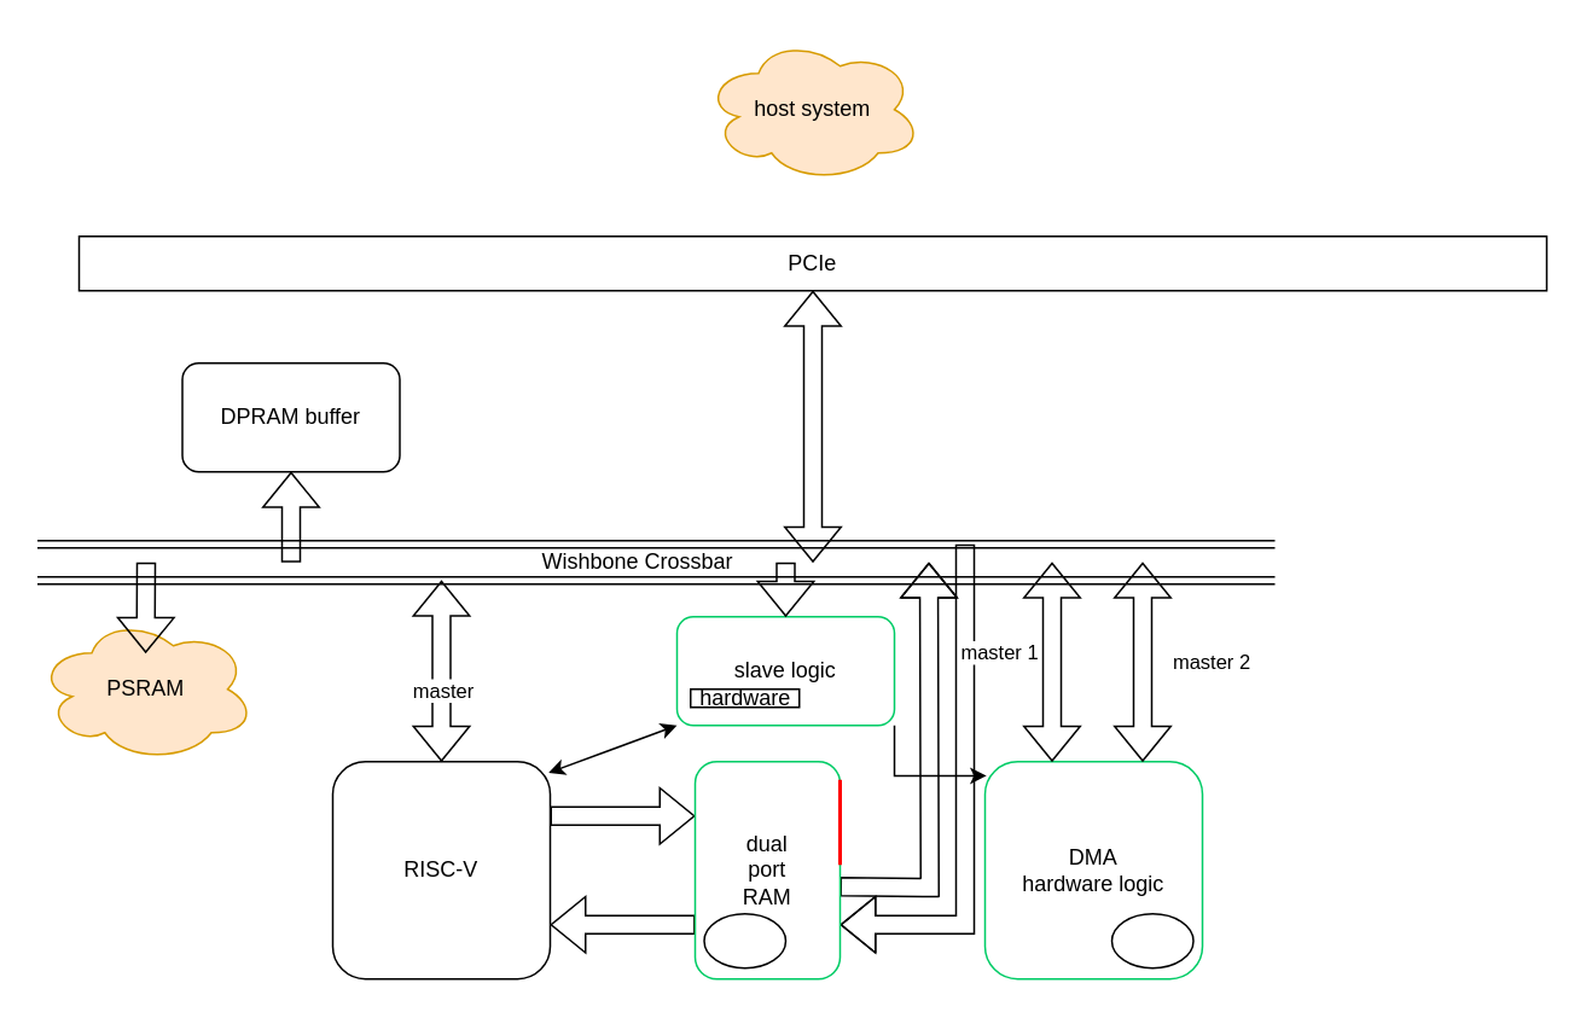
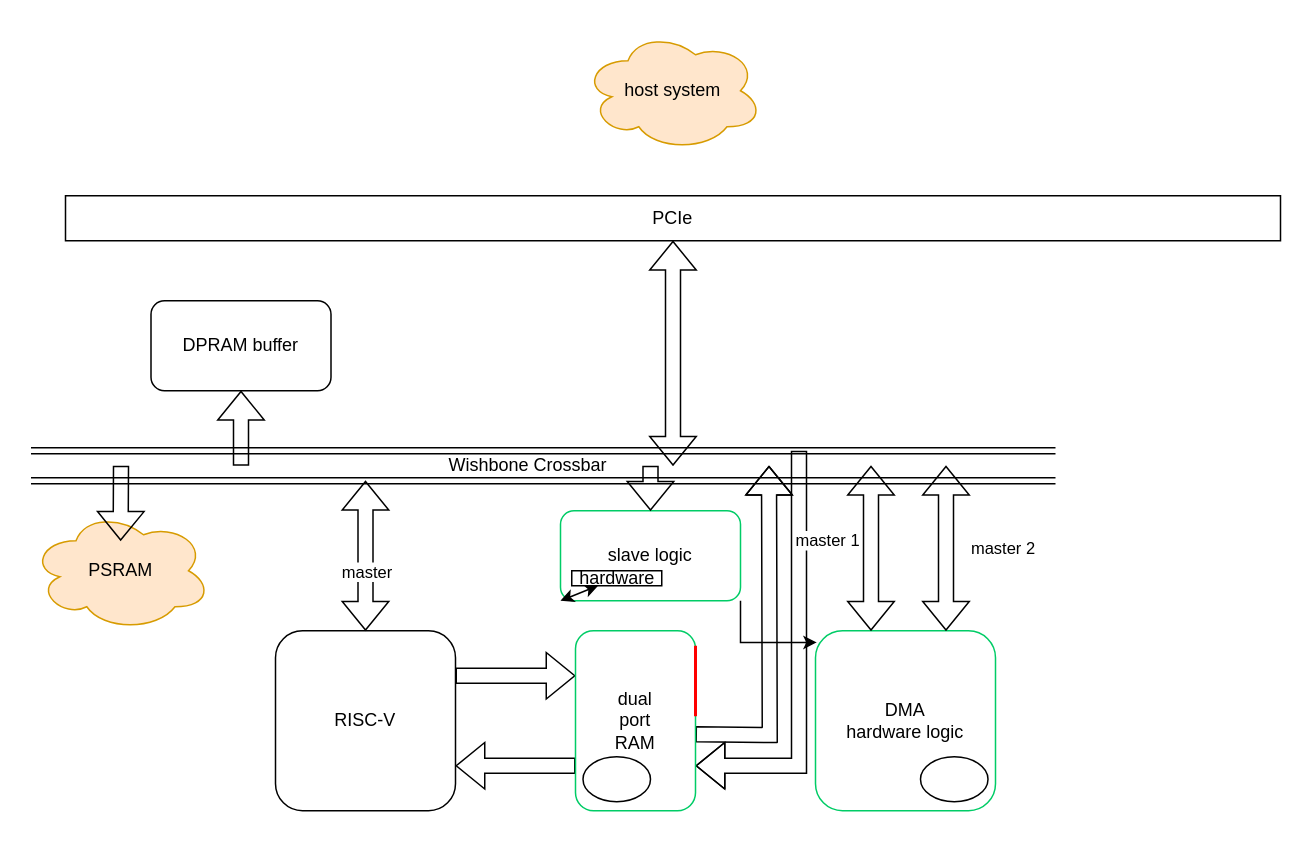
- <mxCell id="25" style="rounded=0;orthogonalLoop=1;jettySize=auto;html=1;exitX=0;exitY=1;exitDx=0;exitDy=0;entryX=0.993;entryY=0.051;entryDx=0;entryDy=0;entryPerimeter=0;startArrow=classic;startFill=1;" parent="1" source="22" target="3" edge="1"><mxGeometry relative="1" as="geometry" /></mxCell>
+ <mxCell id="25" style="rounded=0;orthogonalLoop=1;jettySize=auto;html=1;exitX=0;exitY=1;exitDx=0;exitDy=0;startArrow=classic;startFill=1;" parent="1" source="22" target="32" edge="1"><mxGeometry relative="1" as="geometry" /></mxCell>
